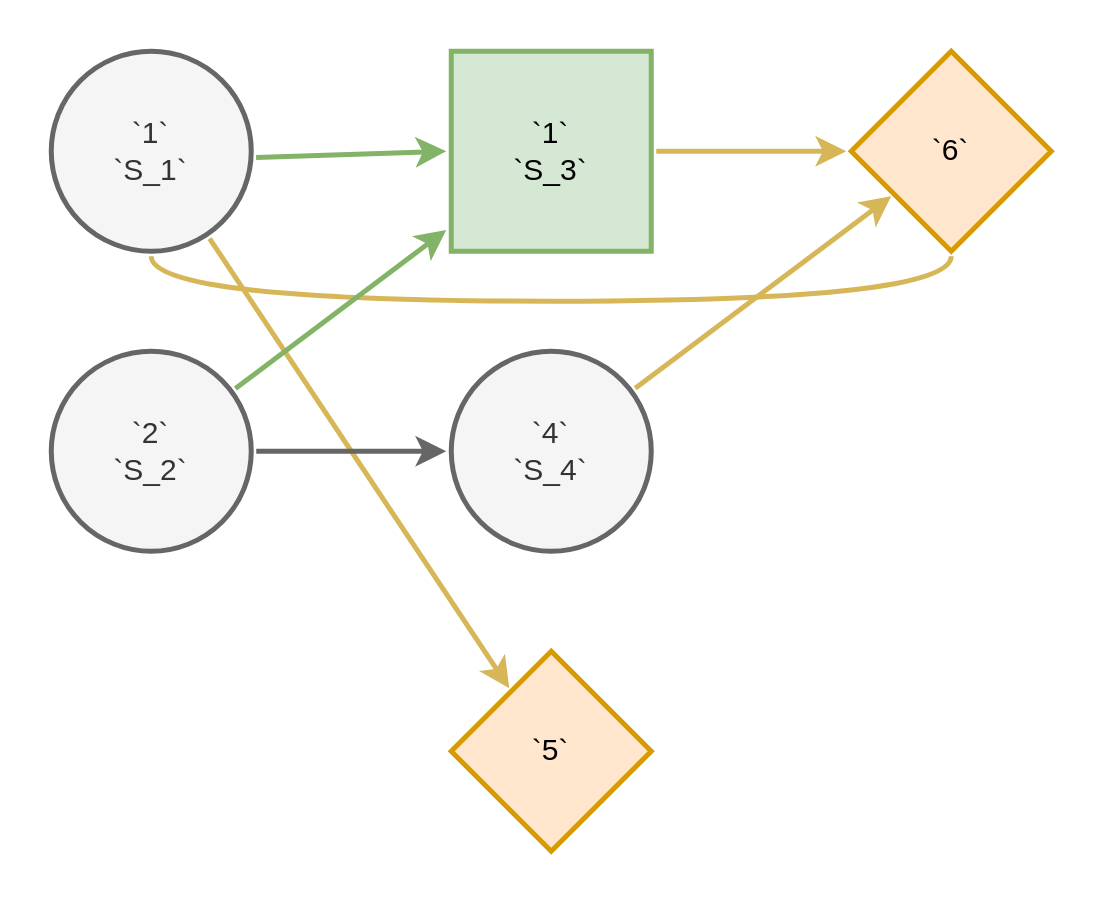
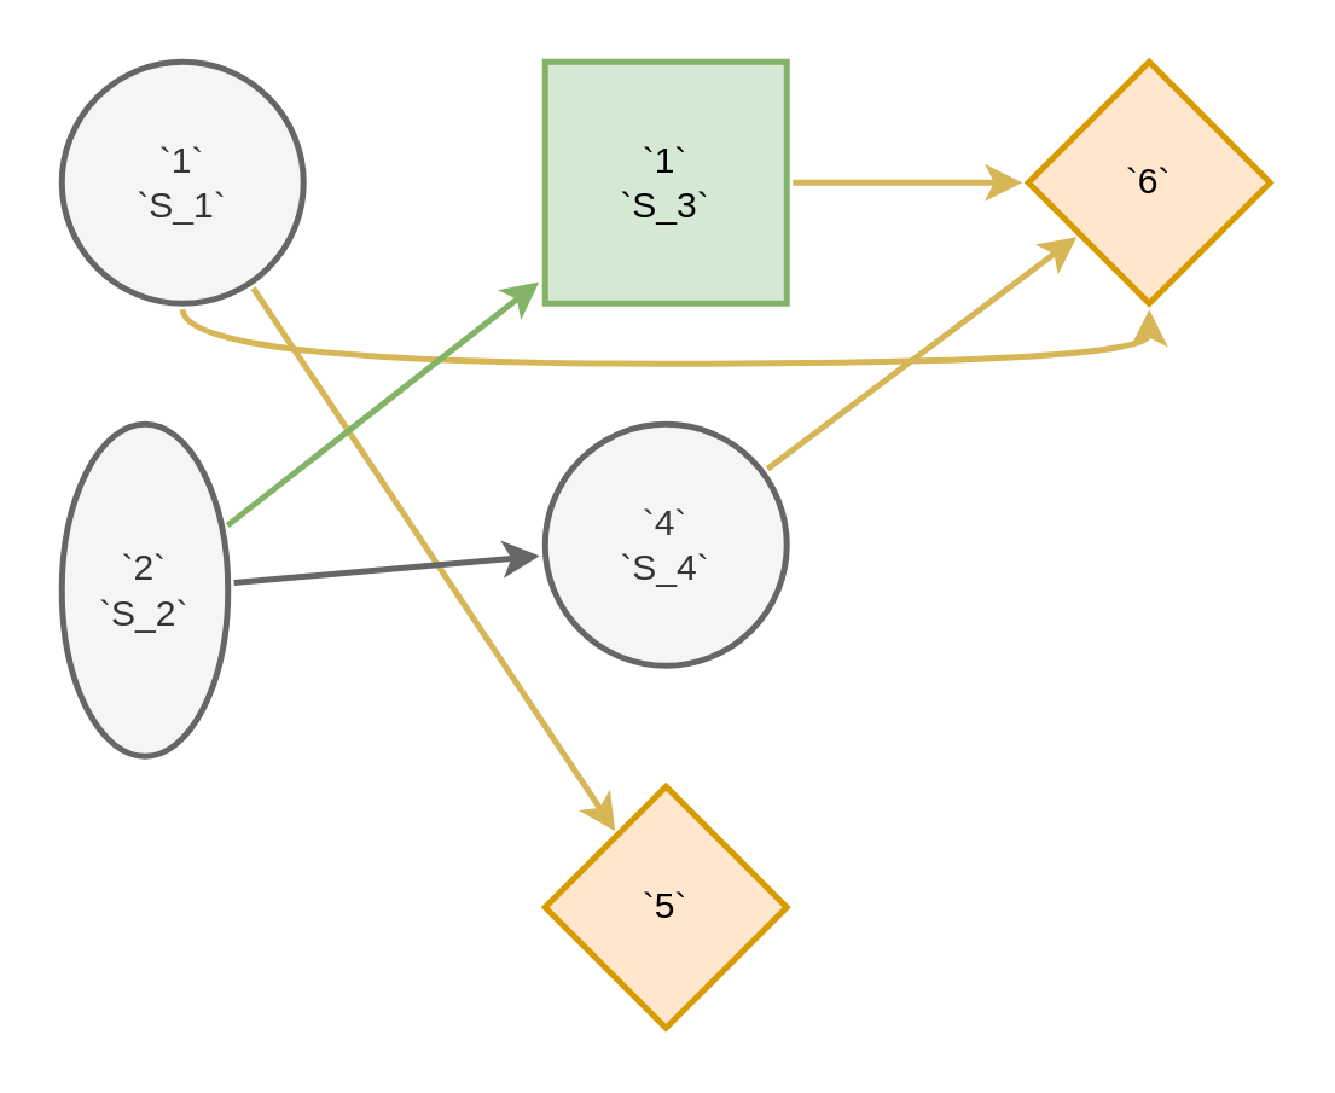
- <mxCell id="2" style="rounded=0;orthogonalLoop=1;jettySize=auto;html=1;strokeWidth=2;fillColor=#d5e8d4;strokeColor=#82b366;" parent="1" source="5" target="10" edge="1"><mxGeometry relative="1" as="geometry" /></mxCell>
- <mxCell id="3" style="edgeStyle=orthogonalEdgeStyle;curved=1;rounded=0;orthogonalLoop=1;jettySize=auto;html=1;strokeWidth=2;fillColor=#fff2cc;strokeColor=#d6b656;endArrow=none;" parent="1" source="5" target="13" edge="1"><mxGeometry relative="1" as="geometry"><Array as="points"><mxPoint x="60" y="120" /><mxPoint x="380" y="120" /></Array></mxGeometry></mxCell>
+ <mxCell id="3" style="edgeStyle=orthogonalEdgeStyle;curved=1;rounded=0;orthogonalLoop=1;jettySize=auto;html=1;strokeWidth=2;fillColor=#fff2cc;strokeColor=#d6b656;" parent="1" source="5" target="13" edge="1"><mxGeometry relative="1" as="geometry"><Array as="points"><mxPoint x="60" y="120" /><mxPoint x="380" y="120" /></Array></mxGeometry></mxCell>
- <mxCell id="8" value="`2`&lt;br&gt;`S_2`" style="ellipse;whiteSpace=wrap;html=1;aspect=fixed;fillColor=#f5f5f5;strokeColor=#666666;fontColor=#333333;strokeWidth=2;perimeterSpacing=2;" parent="1" vertex="1"><mxGeometry x="20" y="140" width="80" height="80" as="geometry" /></mxCell>
+ <mxCell id="8" value="`2`&lt;br&gt;`S_2`" style="ellipse;whiteSpace=wrap;html=1;aspect=fixed;fillColor=#f5f5f5;strokeColor=#666666;fontColor=#333333;strokeWidth=2;perimeterSpacing=2;" parent="1" vertex="1"><mxGeometry x="20" y="140" width="55" height="110" as="geometry" /></mxCell>
